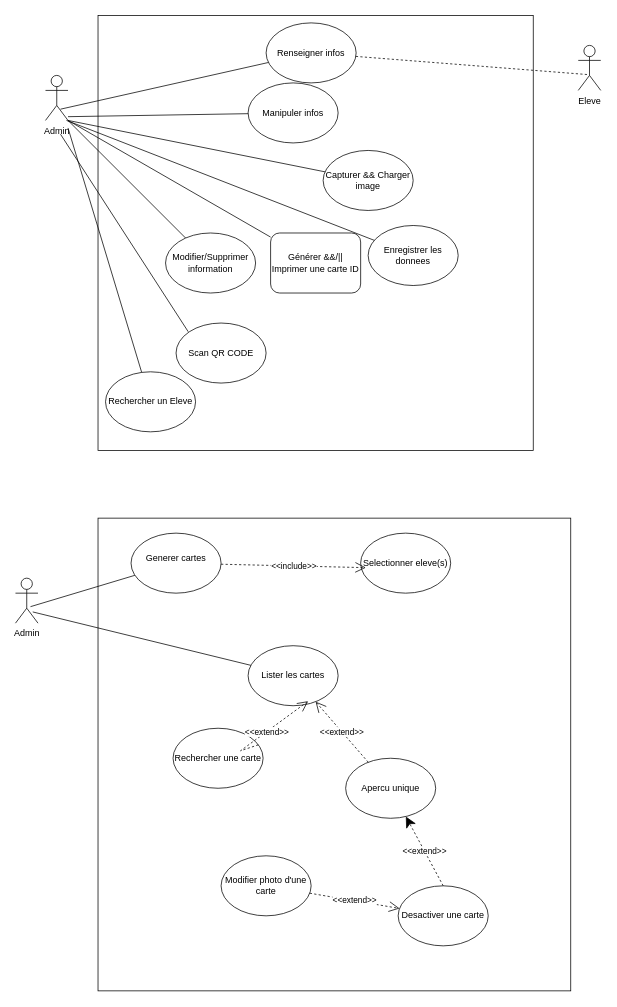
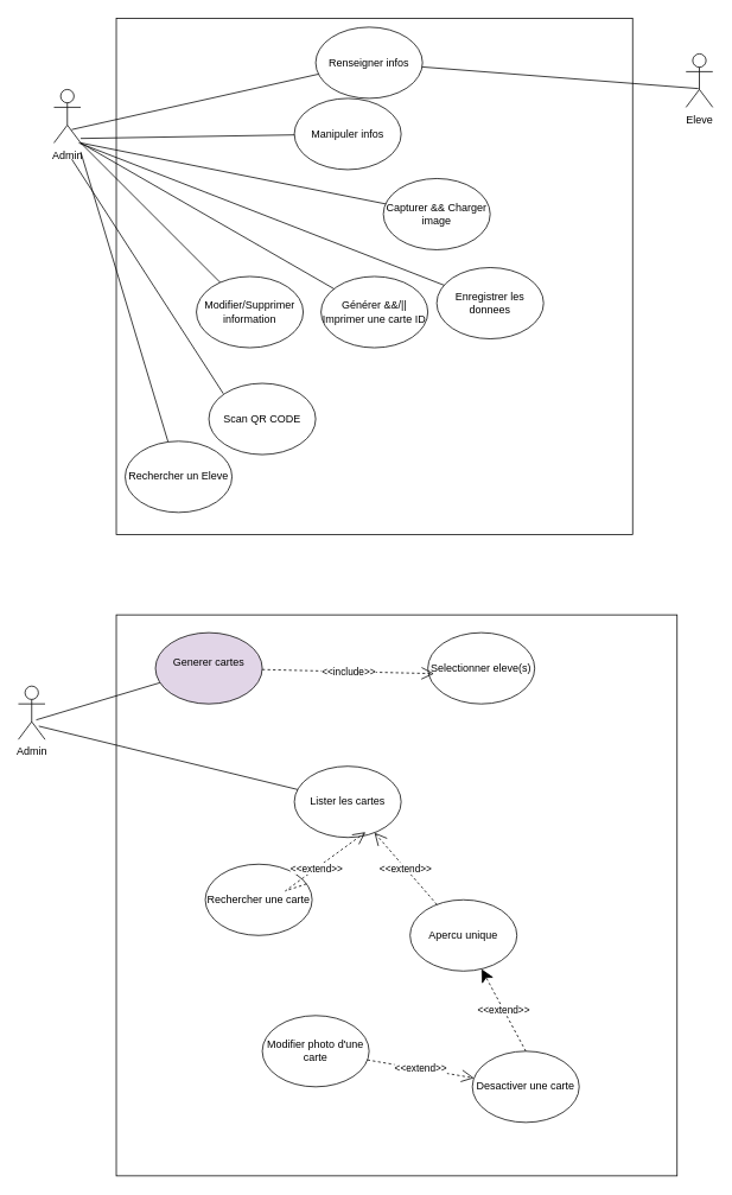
- <mxCell id="11" value="" style="endArrow=none;html=1;rounded=0;entryX=0.467;entryY=0.65;entryDx=0;entryDy=0;entryPerimeter=0;dashed=1;" edge="1" parent="1" source="5" target="4"><mxGeometry width="50" height="50" relative="1" as="geometry"><mxPoint x="430" y="310" as="sourcePoint" /><mxPoint x="770" y="100" as="targetPoint" /><Array as="points" /></mxGeometry></mxCell>
+ <mxCell id="11" value="" style="endArrow=none;html=1;rounded=0;entryX=0.467;entryY=0.65;entryDx=0;entryDy=0;entryPerimeter=0;" edge="1" parent="1" source="5" target="4"><mxGeometry width="50" height="50" relative="1" as="geometry"><mxPoint x="430" y="310" as="sourcePoint" /><mxPoint x="770" y="100" as="targetPoint" /><Array as="points" /></mxGeometry></mxCell>
- <mxCell id="14" value="Générer &amp;amp;&amp;amp;/|| Imprimer une carte ID" style="whiteSpace=wrap;html=1;rounded=1;" vertex="1" parent="1"><mxGeometry x="360" y="310" width="120" height="80" as="geometry" /></mxCell>
+ <mxCell id="14" value="Générer &amp;amp;&amp;amp;/|| Imprimer une carte ID" style="ellipse;whiteSpace=wrap;html=1;" vertex="1" parent="1"><mxGeometry x="360" y="310" width="120" height="80" as="geometry" /></mxCell>
- <mxCell id="24" value="Generer cartes&lt;div&gt;&lt;br&gt;&lt;/div&gt;" style="ellipse;whiteSpace=wrap;html=1;" vertex="1" parent="1"><mxGeometry x="174" y="710" width="120" height="80" as="geometry" /></mxCell>
+ <mxCell id="24" value="Generer cartes&lt;div&gt;&lt;br&gt;&lt;/div&gt;" style="ellipse;whiteSpace=wrap;html=1;fillColor=#e1d5e7;" vertex="1" parent="1"><mxGeometry x="174" y="710" width="120" height="80" as="geometry" /></mxCell>
